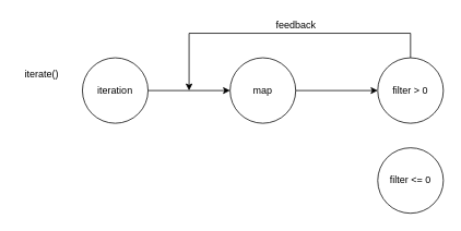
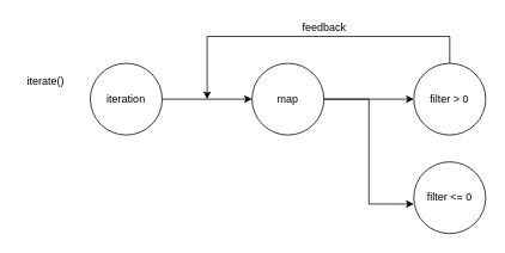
+ <mxCell id="5" style="edgeStyle=orthogonalEdgeStyle;rounded=0;orthogonalLoop=1;jettySize=auto;html=1;exitX=1;exitY=0.5;exitDx=0;exitDy=0;entryX=0;entryY=0.588;entryDx=0;entryDy=0;entryPerimeter=0;" edge="1" parent="1" source="6" target="9"><mxGeometry relative="1" as="geometry" /></mxCell>
